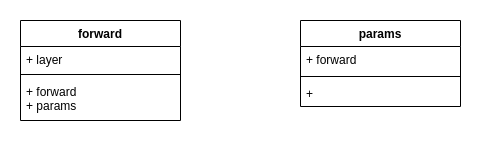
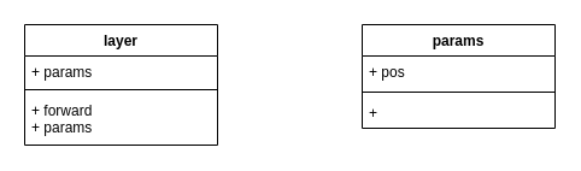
- <mxCell id="2" value="forward" style="swimlane;fontStyle=1;align=center;verticalAlign=top;childLayout=stackLayout;horizontal=1;startSize=26;horizontalStack=0;resizeParent=1;resizeParentMax=0;resizeLast=0;collapsible=1;marginBottom=0;" vertex="1" parent="1"><mxGeometry x="20" y="20" width="160" height="100" as="geometry" /></mxCell>
+ <mxCell id="2" value="layer" style="swimlane;fontStyle=1;align=center;verticalAlign=top;childLayout=stackLayout;horizontal=1;startSize=26;horizontalStack=0;resizeParent=1;resizeParentMax=0;resizeLast=0;collapsible=1;marginBottom=0;" vertex="1" parent="1"><mxGeometry x="20" y="20" width="160" height="100" as="geometry" /></mxCell>
- <mxCell id="3" value="+ layer" style="text;strokeColor=none;fillColor=none;align=left;verticalAlign=top;spacingLeft=4;spacingRight=4;overflow=hidden;rotatable=0;points=[[0,0.5],[1,0.5]];portConstraint=eastwest;" vertex="1" parent="2"><mxGeometry y="26" width="160" height="24" as="geometry" /></mxCell>
+ <mxCell id="3" value="+ params" style="text;strokeColor=none;fillColor=none;align=left;verticalAlign=top;spacingLeft=4;spacingRight=4;overflow=hidden;rotatable=0;points=[[0,0.5],[1,0.5]];portConstraint=eastwest;" vertex="1" parent="2"><mxGeometry y="26" width="160" height="24" as="geometry" /></mxCell>
- <mxCell id="7" value="+ forward" style="text;strokeColor=none;fillColor=none;align=left;verticalAlign=top;spacingLeft=4;spacingRight=4;overflow=hidden;rotatable=0;points=[[0,0.5],[1,0.5]];portConstraint=eastwest;" vertex="1" parent="6"><mxGeometry y="26" width="160" height="26" as="geometry" /></mxCell>
+ <mxCell id="7" value="+ pos" style="text;strokeColor=none;fillColor=none;align=left;verticalAlign=top;spacingLeft=4;spacingRight=4;overflow=hidden;rotatable=0;points=[[0,0.5],[1,0.5]];portConstraint=eastwest;" vertex="1" parent="6"><mxGeometry y="26" width="160" height="26" as="geometry" /></mxCell>
